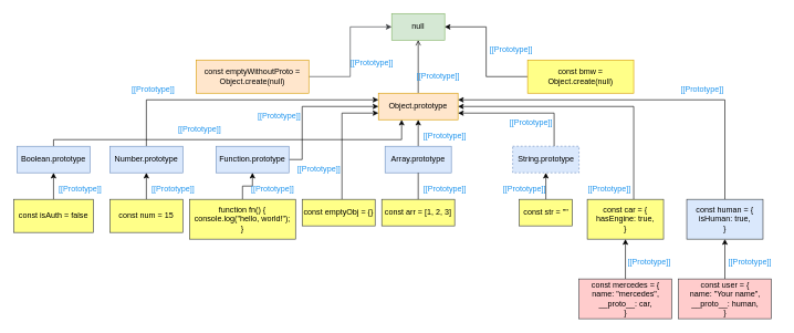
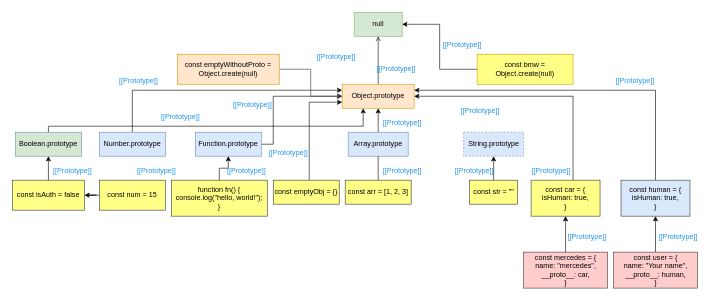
- <mxCell id="29" style="edgeStyle=orthogonalEdgeStyle;rounded=0;orthogonalLoop=1;jettySize=auto;html=1;entryX=0;entryY=0.5;entryDx=0;entryDy=0;fillColor=#ffff88;strokeColor=#36393d;" edge="1" parent="1" source="30" target="2"><mxGeometry relative="1" as="geometry" /></mxCell>
+ <mxCell id="29" style="edgeStyle=orthogonalEdgeStyle;rounded=0;orthogonalLoop=1;jettySize=auto;html=1;fillColor=#ffff88;strokeColor=#36393d;" edge="1" parent="1" source="30" target="4"><mxGeometry relative="1" as="geometry" /></mxCell>
- <mxCell id="13" style="edgeStyle=orthogonalEdgeStyle;rounded=0;orthogonalLoop=1;jettySize=auto;html=1;entryX=1;entryY=0.75;entryDx=0;entryDy=0;" edge="1" parent="1" source="14" target="4"><mxGeometry relative="1" as="geometry"><Array as="points"><mxPoint x="835" y="170" /></Array></mxGeometry></mxCell>
- <mxCell id="36" value="Boolean.prototype" style="rounded=0;whiteSpace=wrap;html=1;fillColor=#dae8fc;strokeColor=#6c8ebf;" vertex="1" parent="1"><mxGeometry x="25" y="220" width="110" height="40" as="geometry" /></mxCell>
+ <mxCell id="36" value="Boolean.prototype" style="rounded=0;whiteSpace=wrap;html=1;fillColor=#d5e8d4;strokeColor=#6c8ebf;" vertex="1" parent="1"><mxGeometry x="25" y="220" width="110" height="40" as="geometry" /></mxCell>
- <mxCell id="33" style="edgeStyle=orthogonalEdgeStyle;rounded=0;orthogonalLoop=1;jettySize=auto;html=1;entryX=0.5;entryY=1;entryDx=0;entryDy=0;" edge="1" parent="1" source="34" target="32"><mxGeometry relative="1" as="geometry" /></mxCell>
+ <mxCell id="33" style="edgeStyle=orthogonalEdgeStyle;rounded=0;orthogonalLoop=1;jettySize=auto;html=1;" edge="1" parent="1" source="34" target="38"><mxGeometry relative="1" as="geometry" /></mxCell>
- <mxCell id="18" value="&lt;div&gt;const car = {&lt;/div&gt;&lt;div&gt;hasEngine: true,&lt;/div&gt;&lt;div&gt;}&lt;/div&gt;" style="rounded=0;whiteSpace=wrap;html=1;fillColor=#ffff88;strokeColor=#36393d;glass=0;shadow=0;" vertex="1" parent="1"><mxGeometry x="885" y="300" width="115" height="60" as="geometry" /></mxCell>
+ <mxCell id="18" value="&lt;div&gt;const car = {&lt;/div&gt;&lt;div&gt;isHuman: true,&lt;/div&gt;&lt;div&gt;}&lt;/div&gt;" style="rounded=0;whiteSpace=wrap;html=1;fillColor=#ffff88;strokeColor=#36393d;glass=0;shadow=0;" vertex="1" parent="1"><mxGeometry x="885" y="300" width="115" height="60" as="geometry" /></mxCell>
